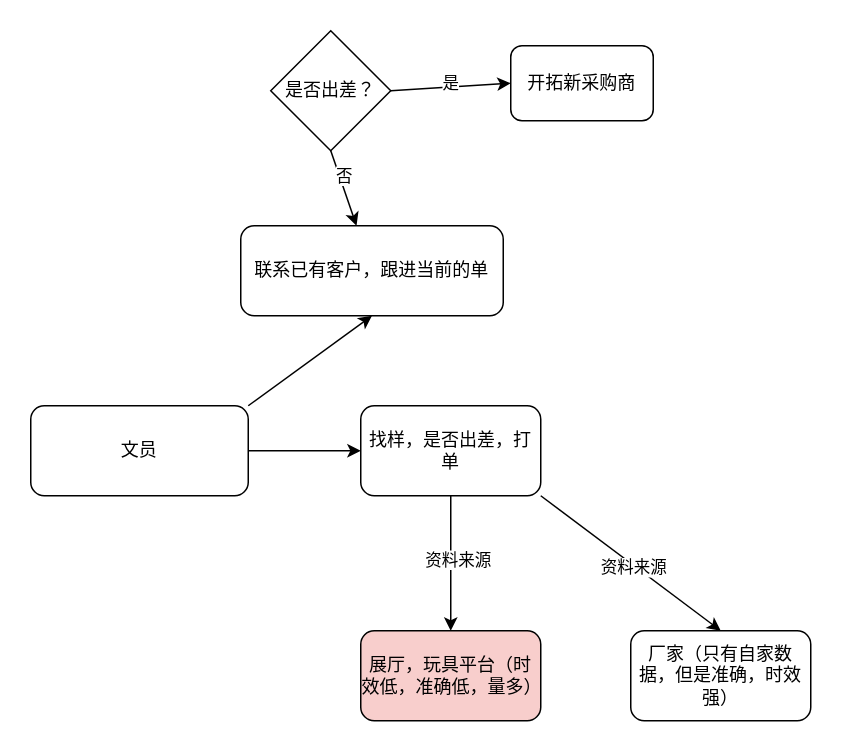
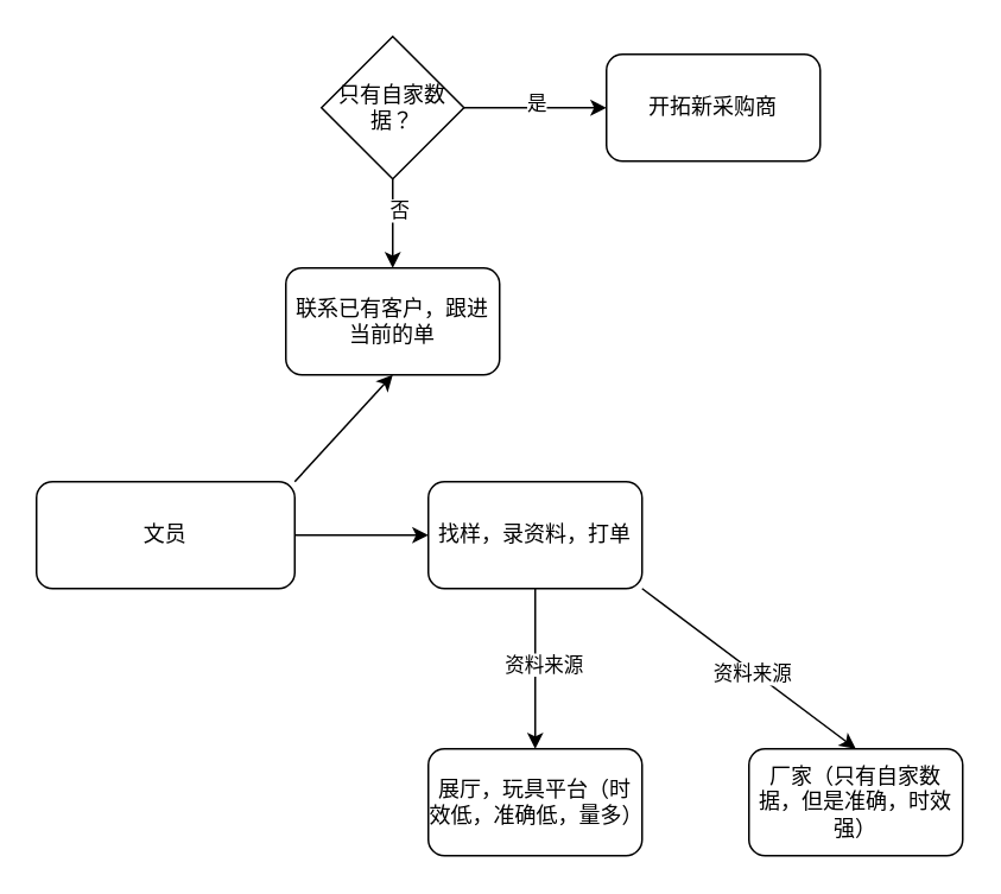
- <mxCell id="2" value="开拓新采购商" style="rounded=1;whiteSpace=wrap;html=1;" vertex="1" parent="1"><mxGeometry x="340" y="30" width="95" height="50" as="geometry" /></mxCell>
+ <mxCell id="2" value="开拓新采购商" style="rounded=1;whiteSpace=wrap;html=1;" vertex="1" parent="1"><mxGeometry x="340" y="30" width="120" height="60" as="geometry" /></mxCell>
- <mxCell id="3" value="是否出差？" style="rhombus;whiteSpace=wrap;html=1;" vertex="1" parent="1"><mxGeometry x="180" y="20" width="80" height="80" as="geometry" /></mxCell>
+ <mxCell id="3" value="只有自家数据？" style="rhombus;whiteSpace=wrap;html=1;" vertex="1" parent="1"><mxGeometry x="180" y="20" width="80" height="80" as="geometry" /></mxCell>
- <mxCell id="8" value="联系已有客户，跟进当前的单" style="rounded=1;whiteSpace=wrap;html=1;" vertex="1" parent="1"><mxGeometry x="160" y="150" width="175" height="60" as="geometry" /></mxCell>
+ <mxCell id="8" value="联系已有客户，跟进当前的单" style="rounded=1;whiteSpace=wrap;html=1;" vertex="1" parent="1"><mxGeometry x="160" y="150" width="120" height="60" as="geometry" /></mxCell>
- <mxCell id="11" value="找样，是否出差，打单" style="rounded=1;whiteSpace=wrap;html=1;" vertex="1" parent="1"><mxGeometry x="240" y="270" width="120" height="60" as="geometry" /></mxCell>
+ <mxCell id="11" value="找样，录资料，打单" style="rounded=1;whiteSpace=wrap;html=1;" vertex="1" parent="1"><mxGeometry x="240" y="270" width="120" height="60" as="geometry" /></mxCell>
- <mxCell id="13" value="展厅，玩具平台（时效低，准确低，量多）" style="rounded=1;whiteSpace=wrap;html=1;fillColor=#f8cecc;" vertex="1" parent="1"><mxGeometry x="240" y="420" width="120" height="60" as="geometry" /></mxCell>
+ <mxCell id="13" value="展厅，玩具平台（时效低，准确低，量多）" style="rounded=1;whiteSpace=wrap;html=1;" vertex="1" parent="1"><mxGeometry x="240" y="420" width="120" height="60" as="geometry" /></mxCell>
